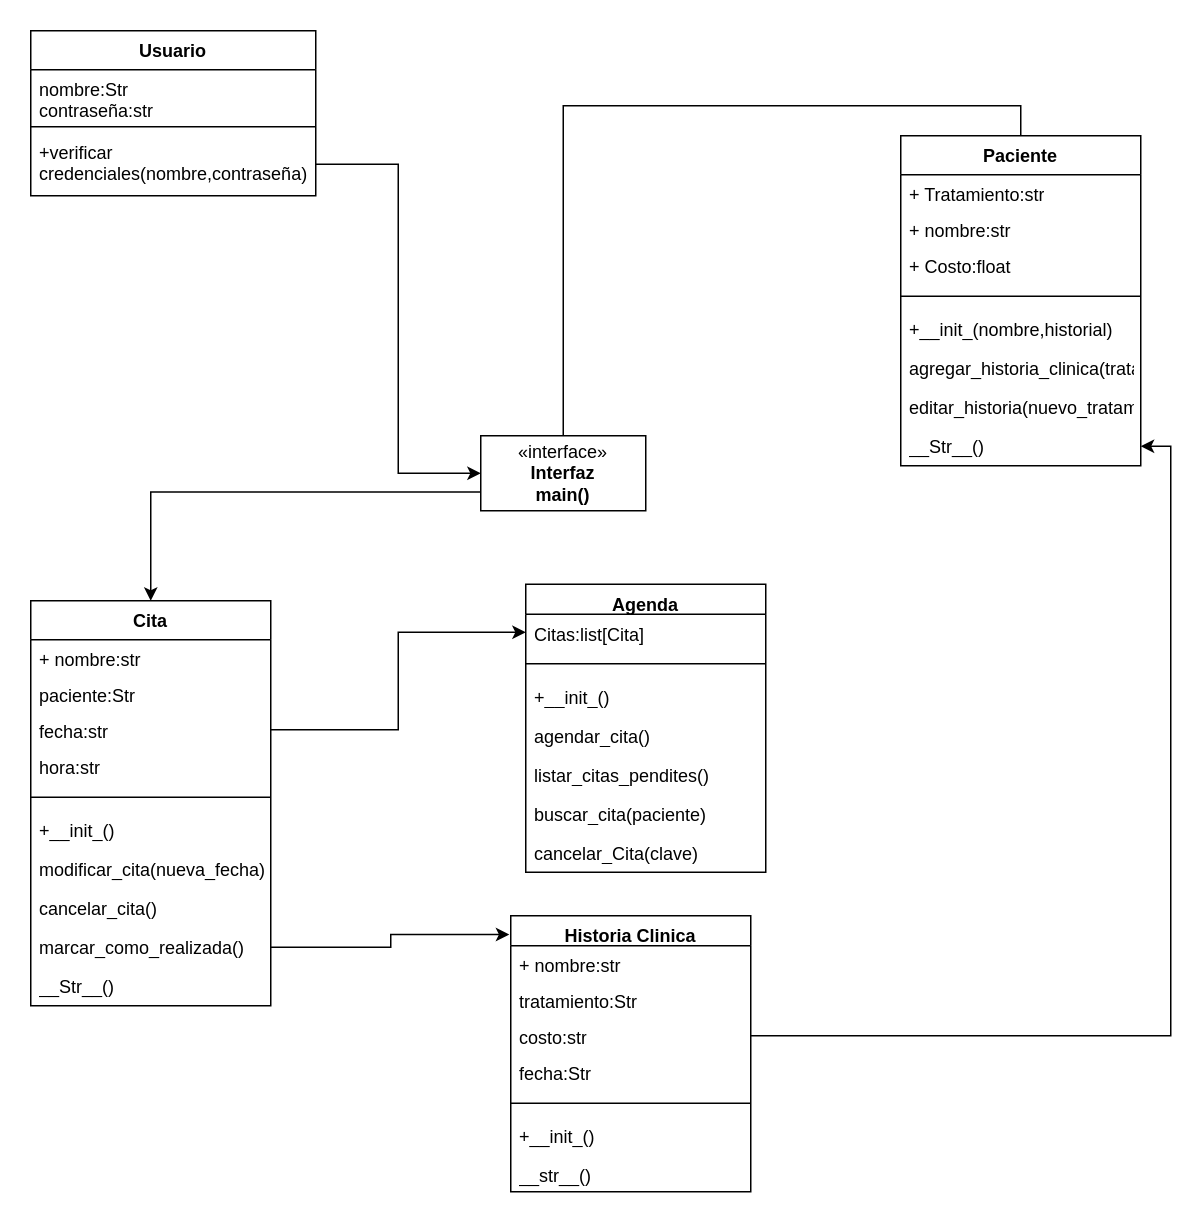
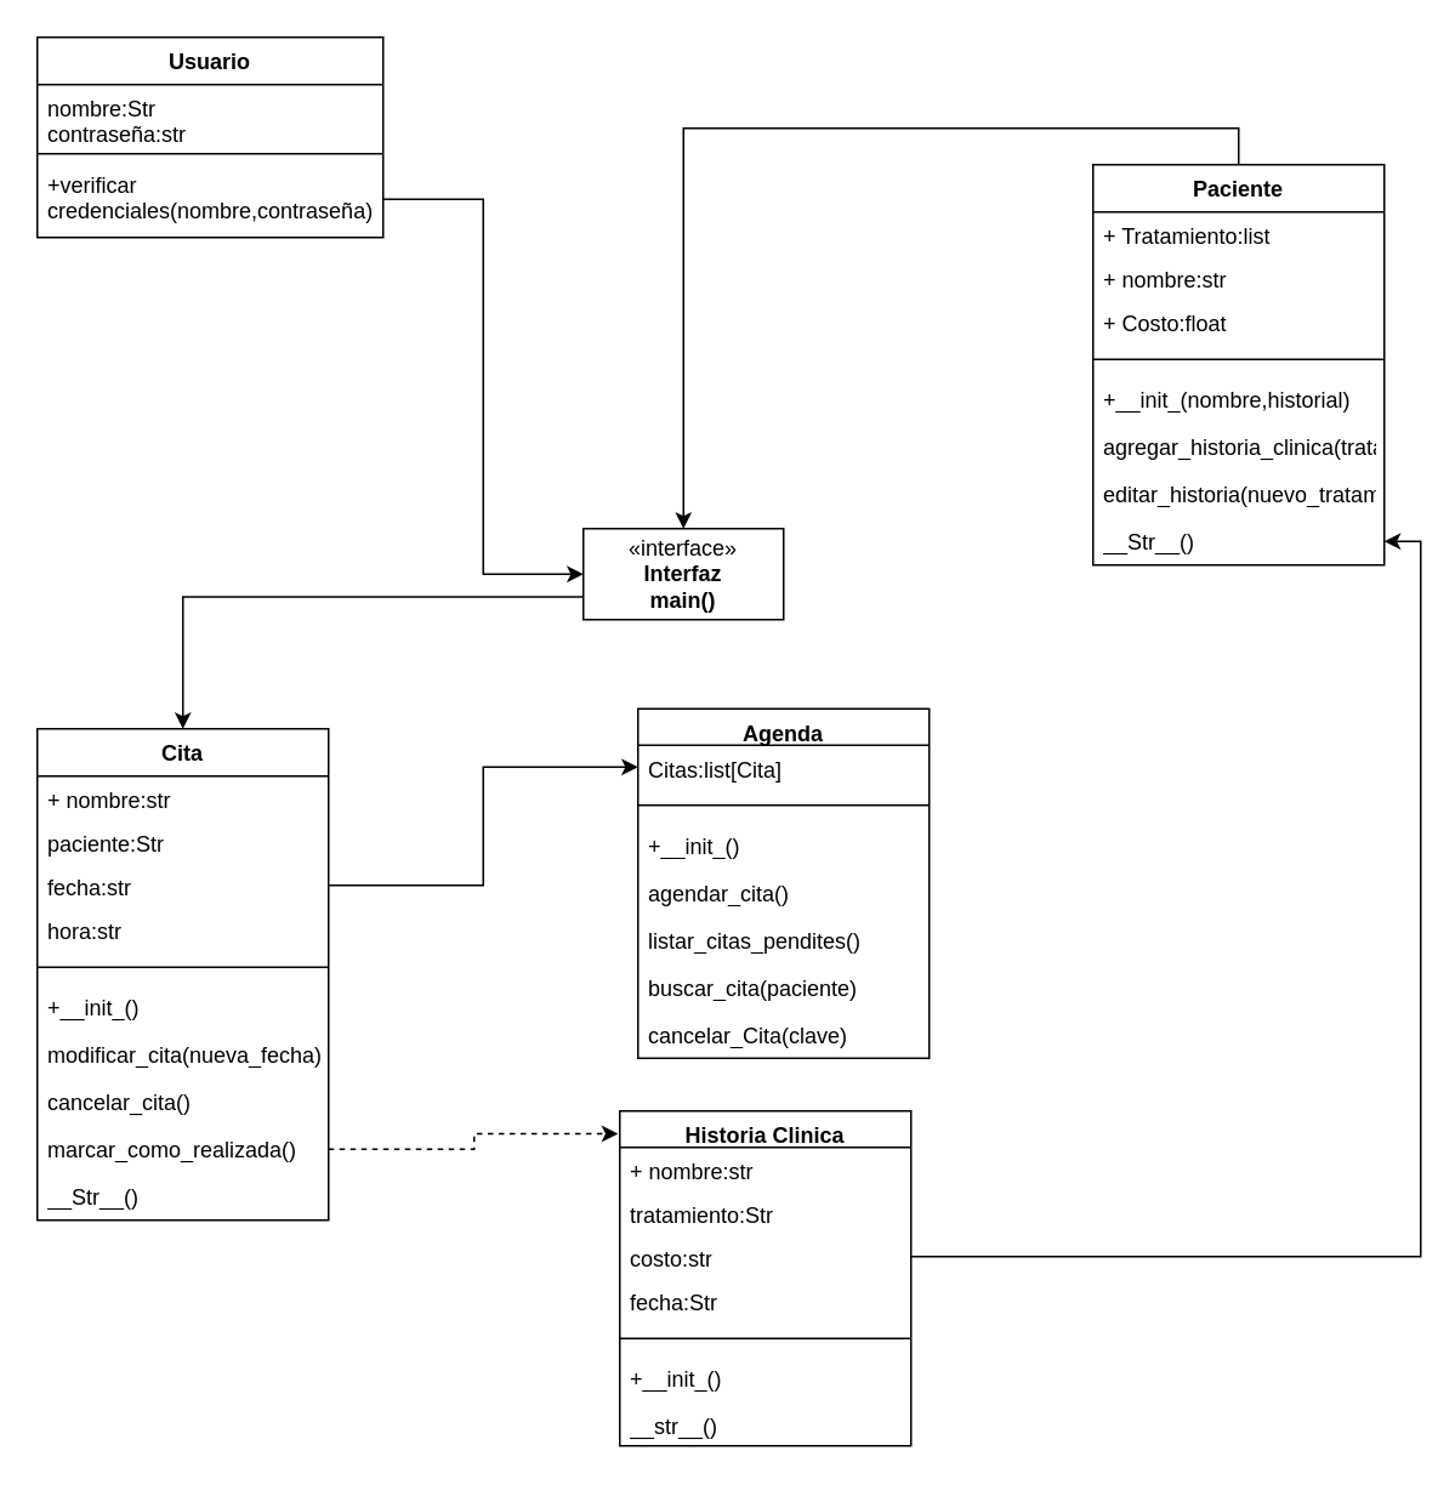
- <mxCell id="8" value="+ Tratamiento:str" style="text;strokeColor=none;fillColor=none;align=left;verticalAlign=top;spacingLeft=4;spacingRight=4;overflow=hidden;rotatable=0;points=[[0,0.5],[1,0.5]];portConstraint=eastwest;whiteSpace=wrap;html=1;" vertex="1" parent="7"><mxGeometry y="26" width="160" height="24" as="geometry" /></mxCell>
+ <mxCell id="8" value="+ Tratamiento:list" style="text;strokeColor=none;fillColor=none;align=left;verticalAlign=top;spacingLeft=4;spacingRight=4;overflow=hidden;rotatable=0;points=[[0,0.5],[1,0.5]];portConstraint=eastwest;whiteSpace=wrap;html=1;" vertex="1" parent="7"><mxGeometry y="26" width="160" height="24" as="geometry" /></mxCell>
- <mxCell id="6" style="edgeStyle=orthogonalEdgeStyle;rounded=0;orthogonalLoop=1;jettySize=auto;html=1;exitX=0.5;exitY=0;exitDx=0;exitDy=0;entryX=0.5;entryY=0;entryDx=0;entryDy=0;endArrow=none;" edge="1" parent="1" source="7" target="17"><mxGeometry relative="1" as="geometry" /></mxCell>
+ <mxCell id="6" style="edgeStyle=orthogonalEdgeStyle;rounded=0;orthogonalLoop=1;jettySize=auto;html=1;exitX=0.5;exitY=0;exitDx=0;exitDy=0;entryX=0.5;entryY=0;entryDx=0;entryDy=0;" edge="1" parent="1" source="7" target="17"><mxGeometry relative="1" as="geometry" /></mxCell>
- <mxCell id="47" style="edgeStyle=orthogonalEdgeStyle;rounded=0;orthogonalLoop=1;jettySize=auto;html=1;exitX=1;exitY=0.5;exitDx=0;exitDy=0;entryX=-0.006;entryY=0.068;entryDx=0;entryDy=0;entryPerimeter=0;" edge="1" parent="1" source="27" target="37"><mxGeometry relative="1" as="geometry" /></mxCell>
+ <mxCell id="47" style="edgeStyle=orthogonalEdgeStyle;rounded=0;orthogonalLoop=1;jettySize=auto;html=1;exitX=1;exitY=0.5;exitDx=0;exitDy=0;entryX=-0.006;entryY=0.068;entryDx=0;entryDy=0;entryPerimeter=0;dashed=1;" edge="1" parent="1" source="27" target="37"><mxGeometry relative="1" as="geometry" /></mxCell>
